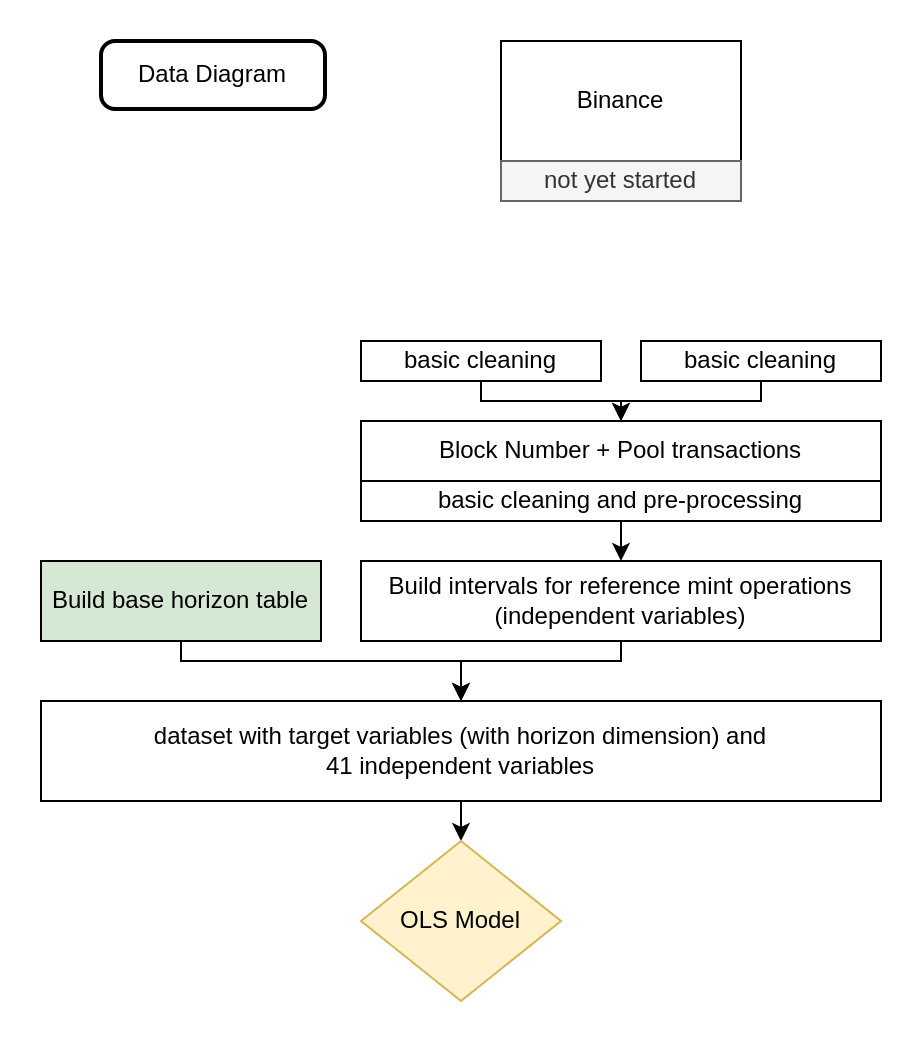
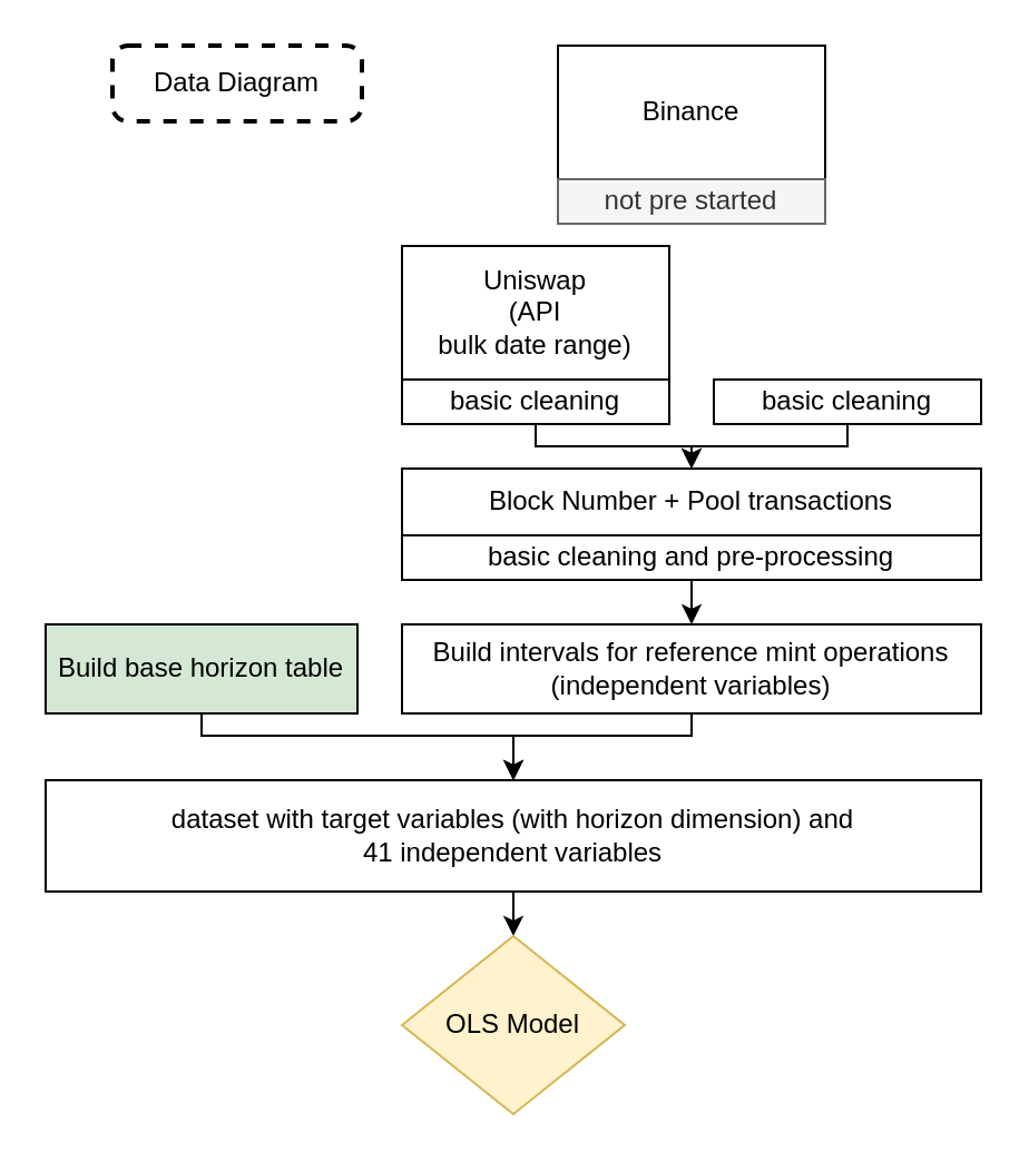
- <mxCell id="2" value="Data Diagram" style="rounded=1;absoluteArcSize=1;arcSize=14;whiteSpace=wrap;strokeWidth=2;" parent="1" vertex="1"><mxGeometry width="112" height="34" as="geometry" x="50" y="20" /></mxCell>
+ <mxCell id="2" value="Data Diagram" style="rounded=1;absoluteArcSize=1;arcSize=14;whiteSpace=wrap;strokeWidth=2;dashed=1;" parent="1" vertex="1"><mxGeometry width="112" height="34" as="geometry" x="50" y="20" /></mxCell>
- <mxCell id="18" value="not yet started" style="rounded=0;whiteSpace=wrap;html=1;fillColor=#f5f5f5;fontColor=#333333;strokeColor=#666666;" vertex="1" parent="1"><mxGeometry x="250" y="80" width="120" height="20" as="geometry" /></mxCell>
+ <mxCell id="18" value="not pre started" style="rounded=0;whiteSpace=wrap;html=1;fillColor=#f5f5f5;fontColor=#333333;strokeColor=#666666;" vertex="1" parent="1"><mxGeometry x="250" y="80" width="120" height="20" as="geometry" /></mxCell>
+ <mxCell id="4" value="Uniswap&lt;br&gt;(API&lt;br&gt;bulk date range)" style="rounded=0;whiteSpace=wrap;html=1;" vertex="1" parent="1"><mxGeometry x="180" y="110" width="120" height="60" as="geometry" /></mxCell>
